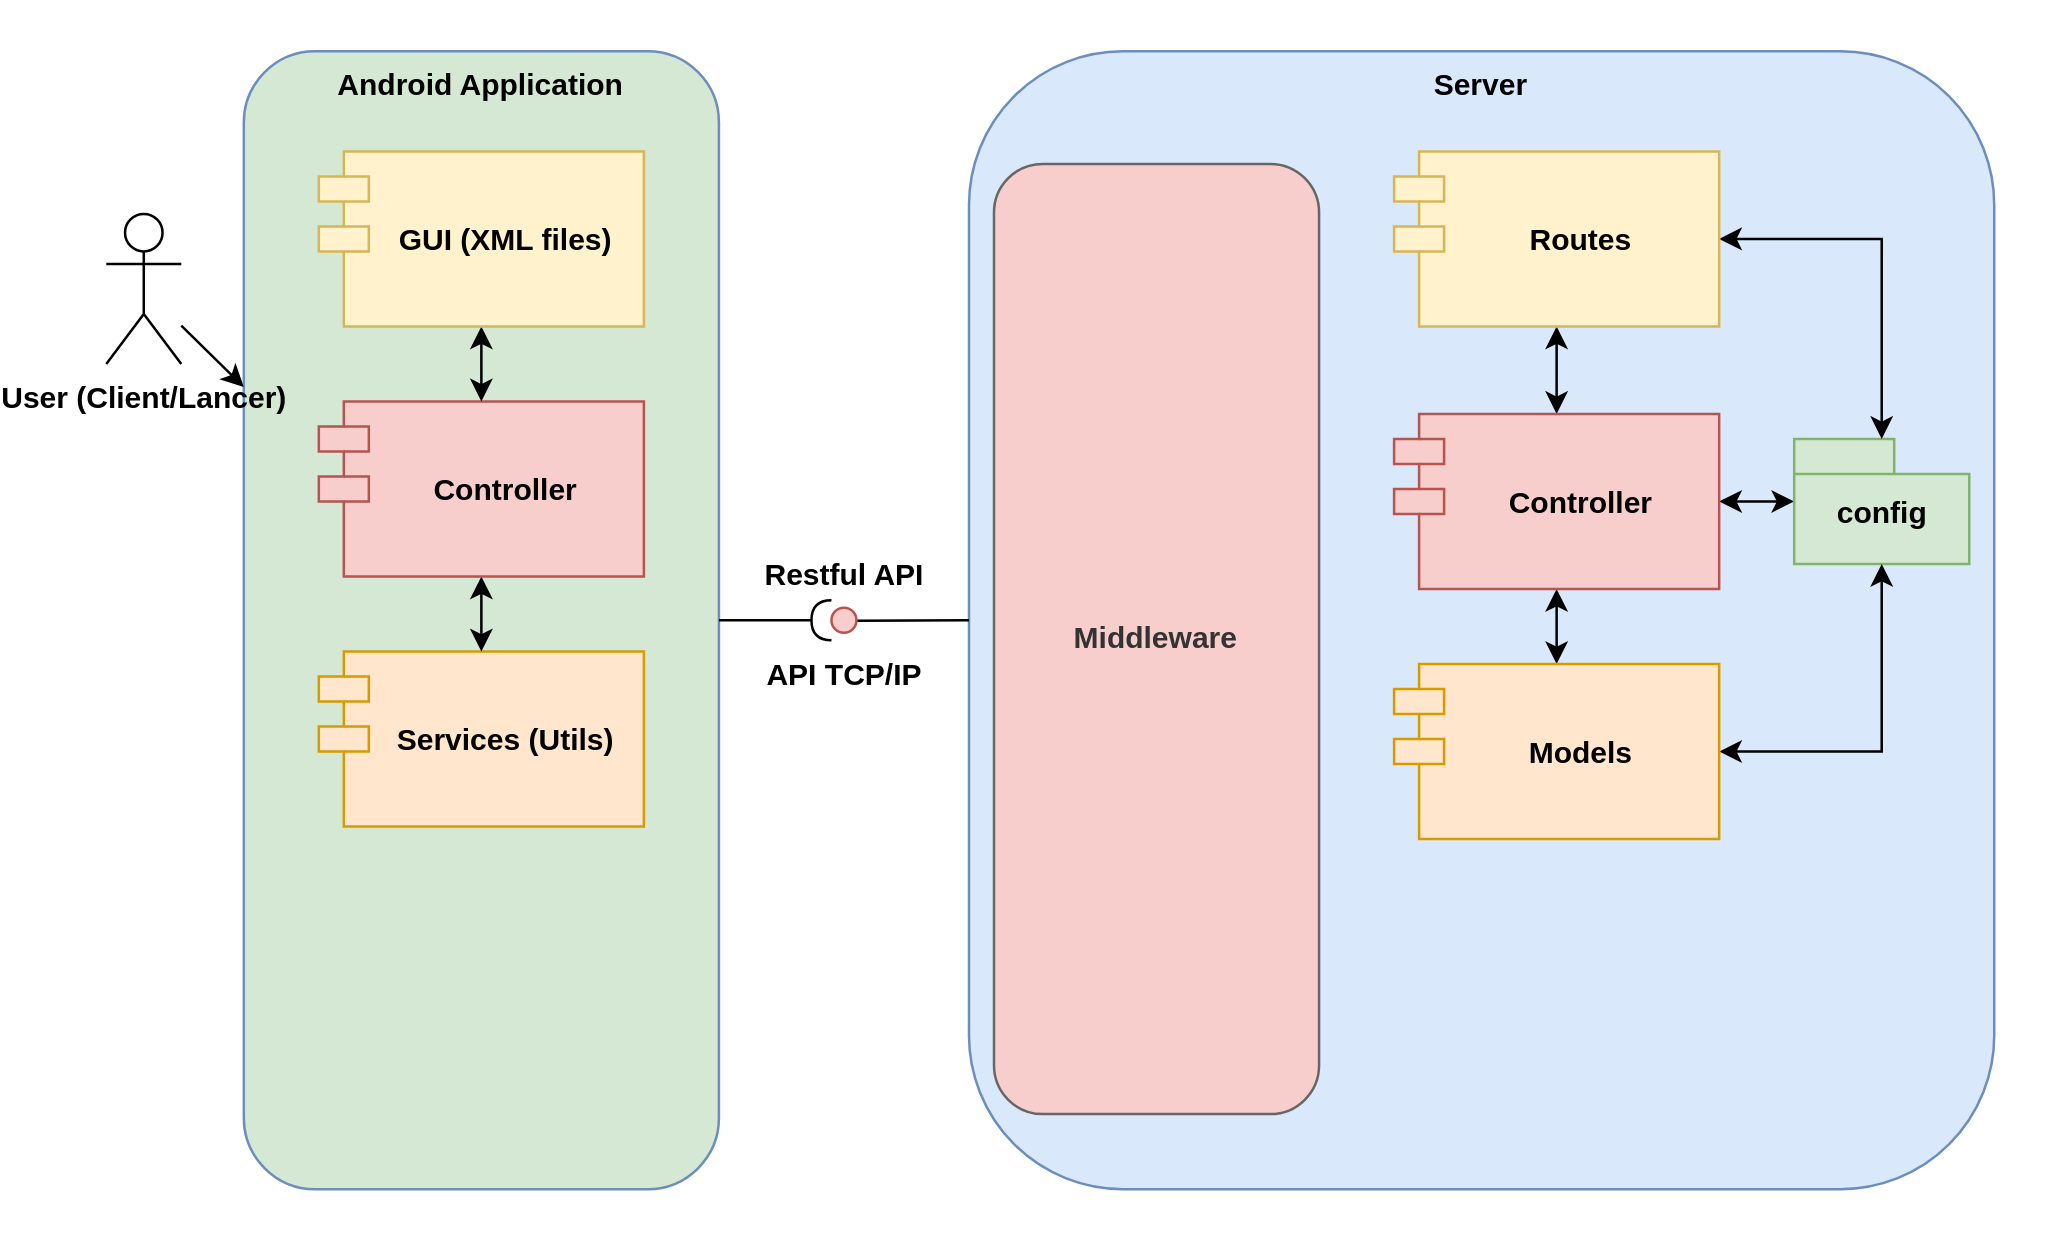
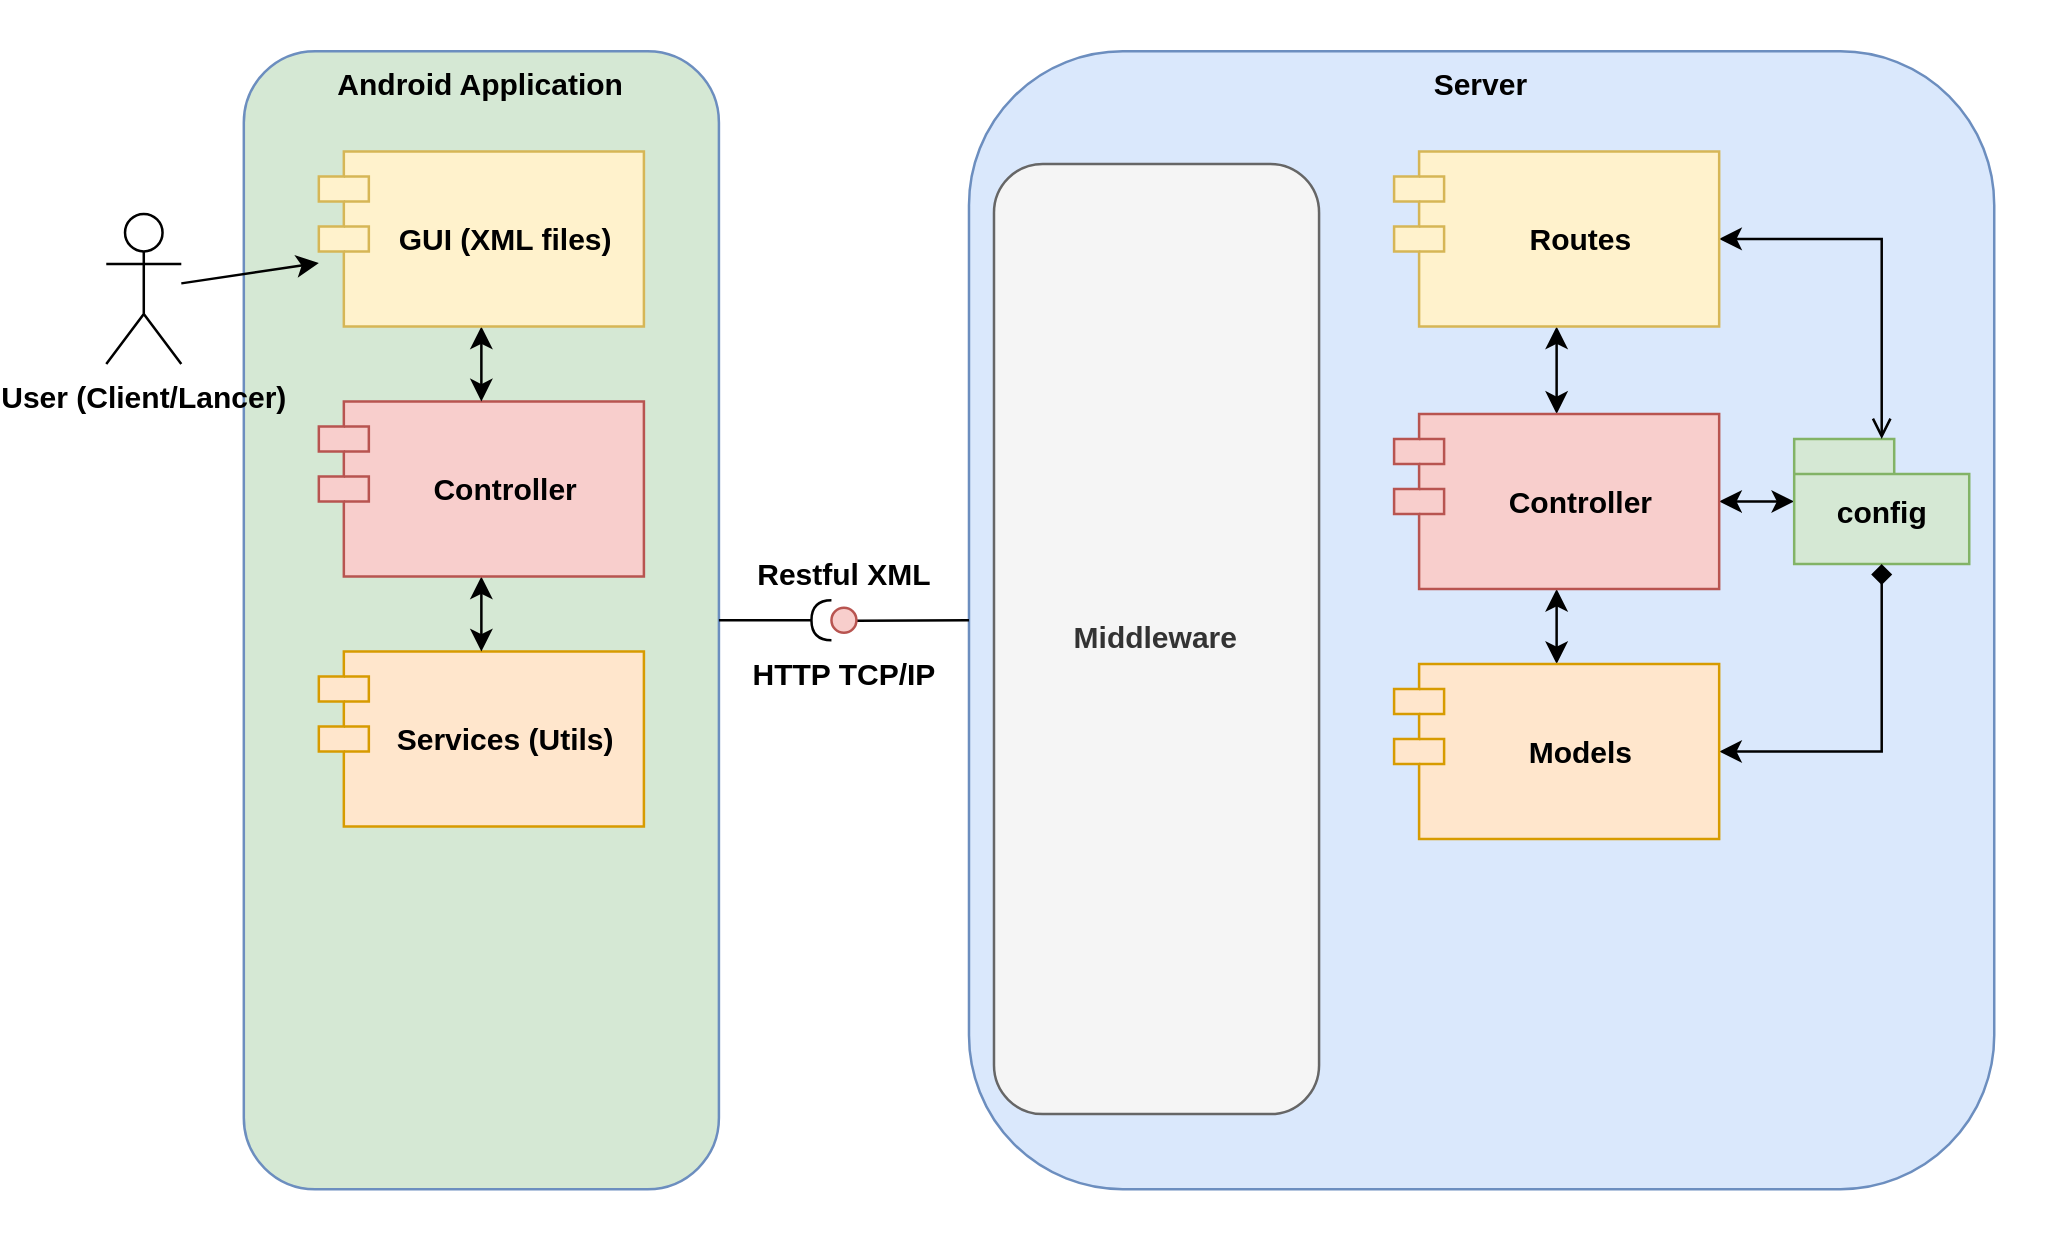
- <mxCell id="10" style="edgeStyle=none;rounded=0;orthogonalLoop=1;jettySize=auto;html=1;startArrow=none;startFill=0;" parent="1" source="11" target="2" edge="1"><mxGeometry relative="1" as="geometry"><mxPoint x="-275" y="95" as="targetPoint" /></mxGeometry></mxCell>
+ <mxCell id="10" style="edgeStyle=none;rounded=0;orthogonalLoop=1;jettySize=auto;html=1;startArrow=none;startFill=0;" parent="1" source="11" target="16" edge="1"><mxGeometry relative="1" as="geometry"><mxPoint x="-275" y="95" as="targetPoint" /></mxGeometry></mxCell>
- <mxCell id="18" style="edgeStyle=orthogonalEdgeStyle;rounded=0;orthogonalLoop=1;jettySize=auto;html=1;startArrow=classic;startFill=1;" parent="1" source="19" target="7" edge="1"><mxGeometry relative="1" as="geometry" /></mxCell>
+ <mxCell id="18" style="edgeStyle=orthogonalEdgeStyle;rounded=0;orthogonalLoop=1;jettySize=auto;html=1;startArrow=classic;startFill=1;endArrow=open;" parent="1" source="19" target="7" edge="1"><mxGeometry relative="1" as="geometry" /></mxCell>
- <mxCell id="8" value="Restful API" style="text;html=1;align=center;verticalAlign=middle;resizable=0;points=[];autosize=1;fontStyle=1" parent="1" vertex="1"><mxGeometry x="275" y="220" width="80" height="20" as="geometry" /></mxCell>
+ <mxCell id="8" value="Restful XML" style="text;html=1;align=center;verticalAlign=middle;resizable=0;points=[];autosize=1;fontStyle=1" parent="1" vertex="1"><mxGeometry x="275" y="220" width="80" height="20" as="geometry" /></mxCell>
- <mxCell id="22" style="edgeStyle=orthogonalEdgeStyle;rounded=0;orthogonalLoop=1;jettySize=auto;html=1;startArrow=classic;startFill=1;" parent="1" source="23" target="7" edge="1"><mxGeometry relative="1" as="geometry" /></mxCell>
+ <mxCell id="22" style="edgeStyle=orthogonalEdgeStyle;rounded=0;orthogonalLoop=1;jettySize=auto;html=1;startArrow=classic;startFill=1;endArrow=diamond;" parent="1" source="23" target="7" edge="1"><mxGeometry relative="1" as="geometry" /></mxCell>
- <mxCell id="27" value="Middleware" style="rounded=1;whiteSpace=wrap;html=1;fontStyle=1;fillColor=#f8cecc;strokeColor=#666666;fontColor=#333333;" parent="1" vertex="1"><mxGeometry x="375" y="65" width="130" height="380" as="geometry" /></mxCell>
+ <mxCell id="27" value="Middleware" style="rounded=1;whiteSpace=wrap;html=1;fontStyle=1;fillColor=#f5f5f5;strokeColor=#666666;fontColor=#333333;" parent="1" vertex="1"><mxGeometry x="375" y="65" width="130" height="380" as="geometry" /></mxCell>
- <mxCell id="9" value="API TCP/IP" style="text;html=1;align=center;verticalAlign=middle;resizable=0;points=[];autosize=1;fontStyle=1" parent="1" vertex="1"><mxGeometry x="270" y="260" width="90" height="20" as="geometry" /></mxCell>
+ <mxCell id="9" value="HTTP TCP/IP" style="text;html=1;align=center;verticalAlign=middle;resizable=0;points=[];autosize=1;fontStyle=1" parent="1" vertex="1"><mxGeometry x="270" y="260" width="90" height="20" as="geometry" /></mxCell>
